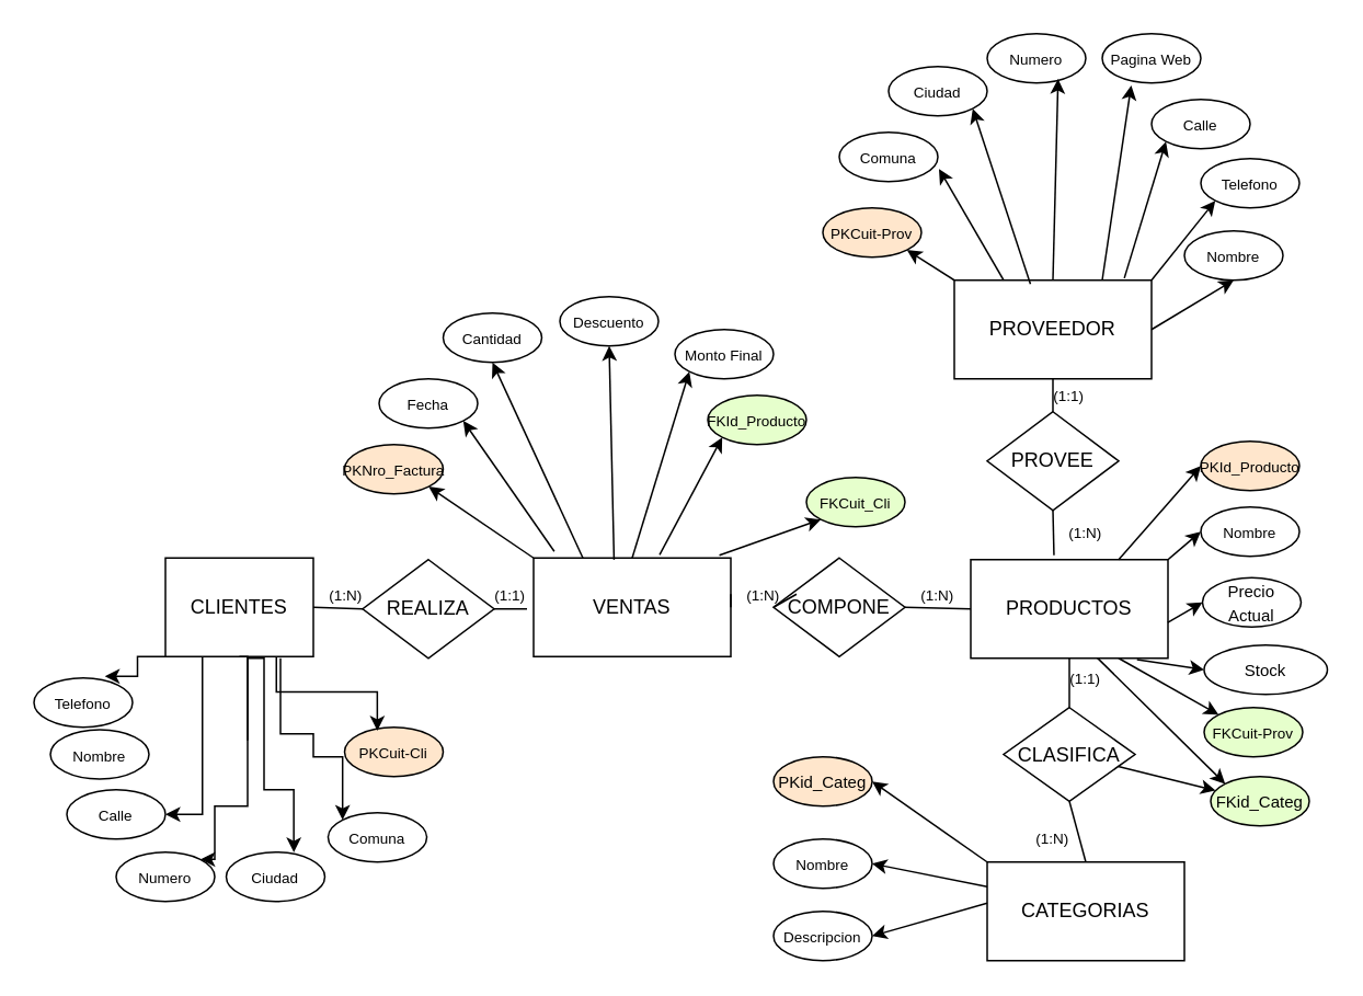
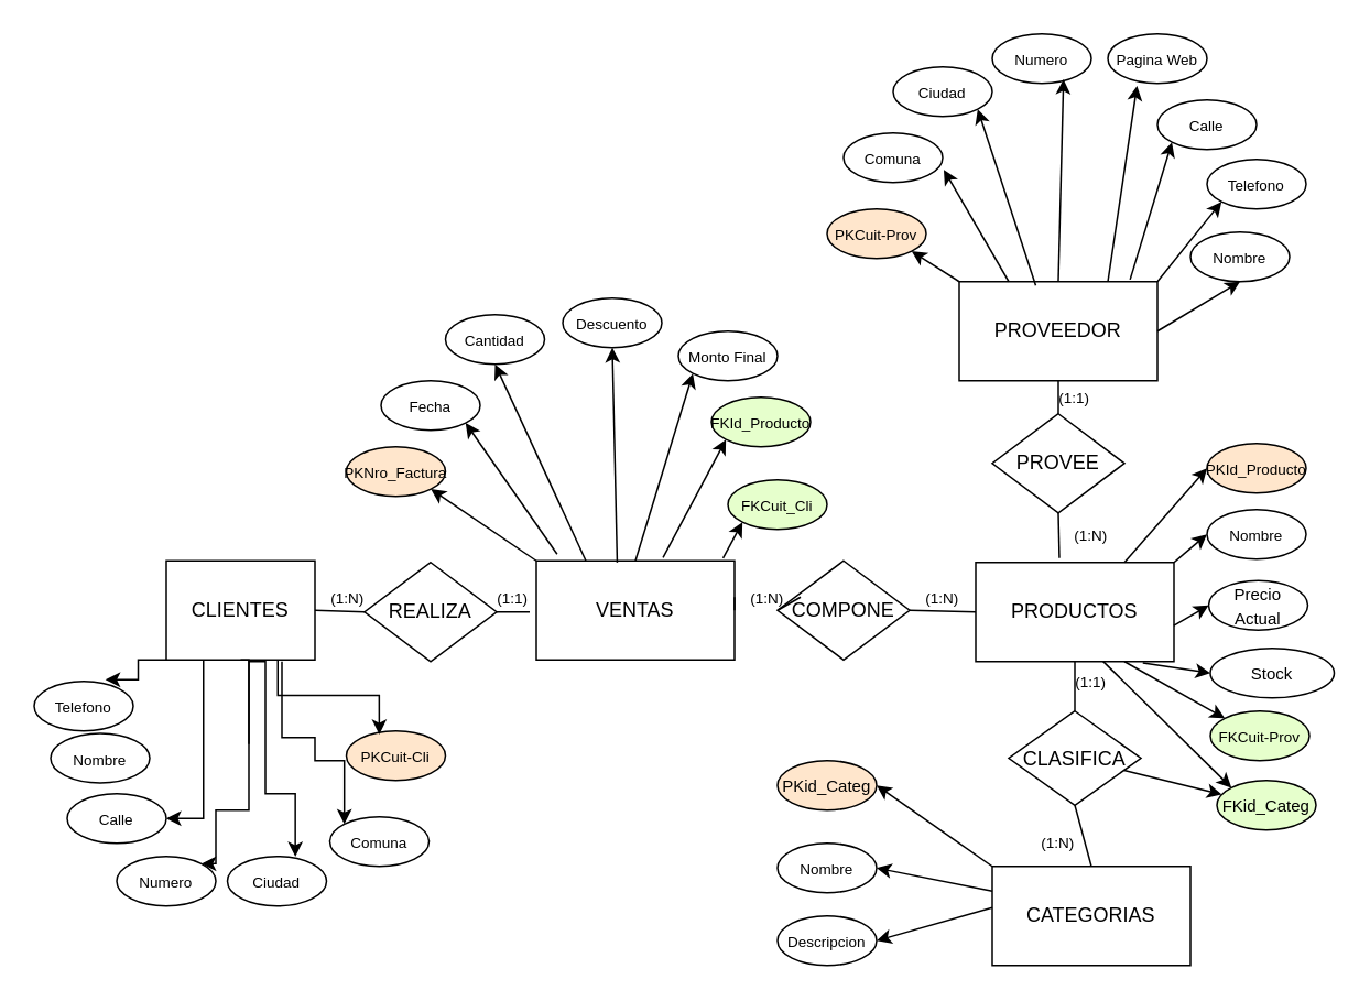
- <mxCell id="38" value="&lt;font style=&quot;font-size: 9px;&quot;&gt;FKCuit_Cli&lt;/font&gt;" style="ellipse;whiteSpace=wrap;html=1;fillColor=#E6FFCC;" vertex="1" parent="1"><mxGeometry x="490" y="290" width="60" height="30" as="geometry" /></mxCell>
+ <mxCell id="38" value="&lt;font style=&quot;font-size: 9px;&quot;&gt;FKCuit_Cli&lt;/font&gt;" style="ellipse;whiteSpace=wrap;html=1;fillColor=#E6FFCC;" vertex="1" parent="1"><mxGeometry x="440" y="290" width="60" height="30" as="geometry" /></mxCell>
